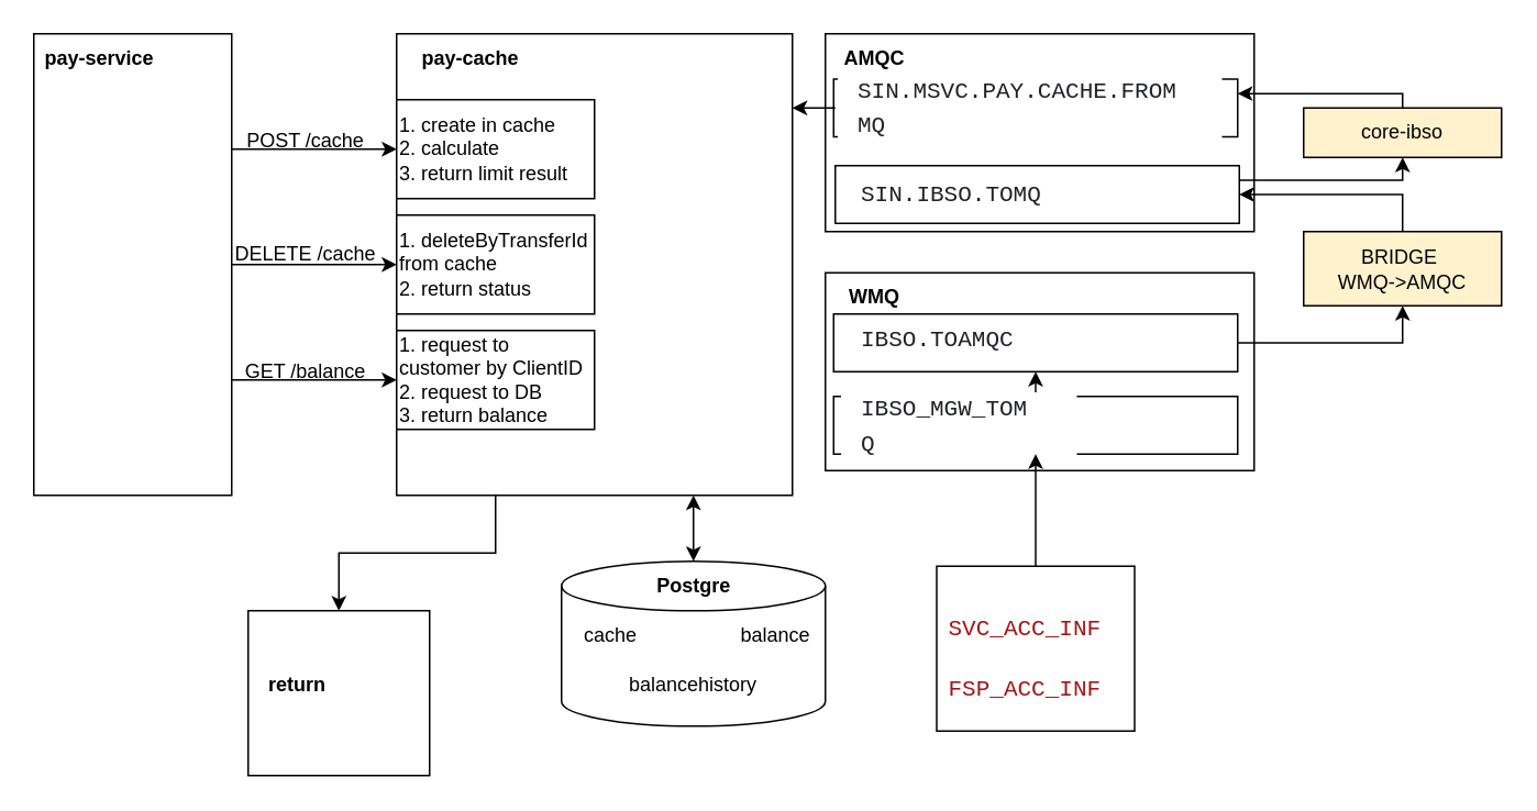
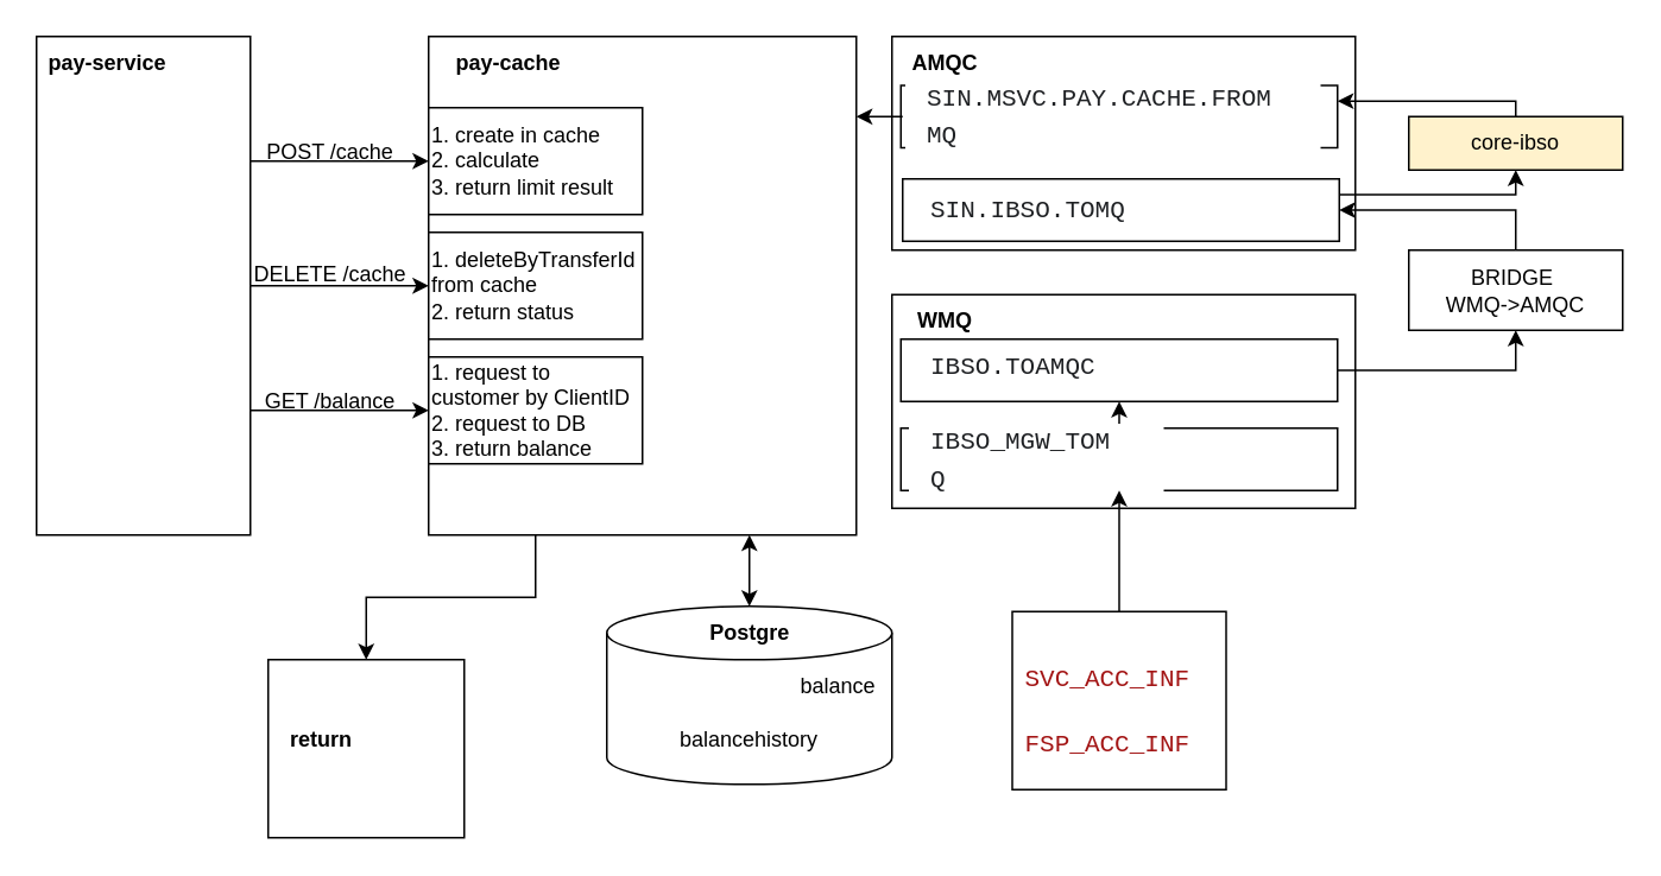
- <mxCell id="50" value="BRIDGE&amp;nbsp;&lt;div&gt;WMQ-&amp;gt;AMQC&lt;/div&gt;" style="rounded=0;whiteSpace=wrap;html=1;fillColor=#fff2cc;" vertex="1" parent="1"><mxGeometry x="790" y="140" width="120" height="45" as="geometry" /></mxCell>
+ <mxCell id="50" value="BRIDGE&amp;nbsp;&lt;div&gt;WMQ-&amp;gt;AMQC&lt;/div&gt;" style="rounded=0;whiteSpace=wrap;html=1;" vertex="1" parent="1"><mxGeometry x="790" y="140" width="120" height="45" as="geometry" /></mxCell>
- <mxCell id="21" value="cache" style="text;html=1;align=center;verticalAlign=middle;whiteSpace=wrap;rounded=0;" vertex="1" parent="18"><mxGeometry y="30" width="60" height="30" as="geometry" /></mxCell>
